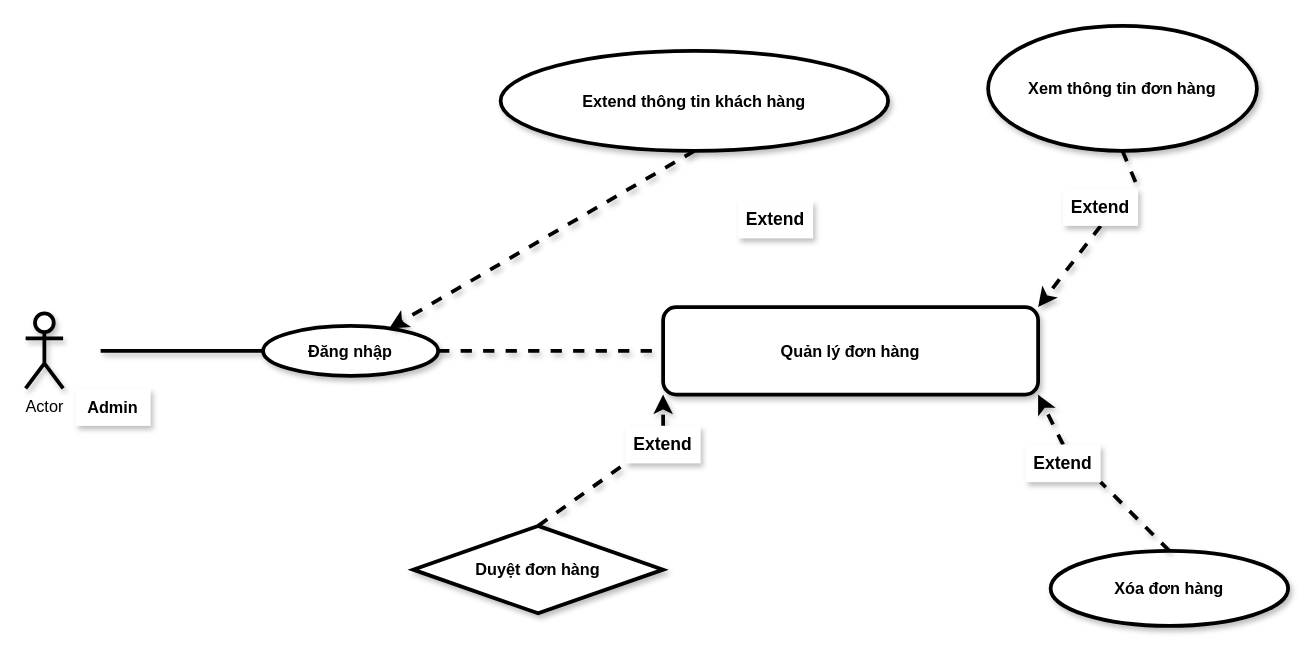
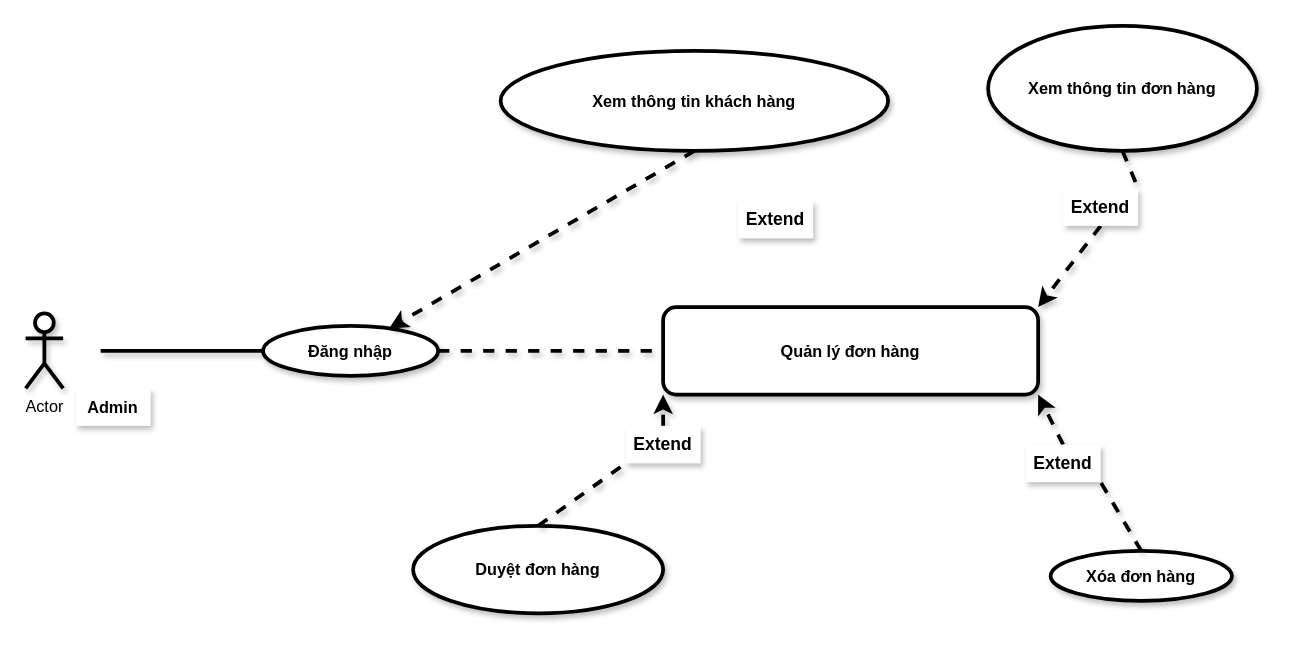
- <mxCell id="9" value="Extend thông tin khách hàng" style="ellipse;whiteSpace=wrap;html=1;align=center;newEdgeStyle={&quot;edgeStyle&quot;:&quot;entityRelationEdgeStyle&quot;,&quot;startArrow&quot;:&quot;none&quot;,&quot;endArrow&quot;:&quot;none&quot;,&quot;segment&quot;:10,&quot;curved&quot;:1};treeFolding=1;treeMoving=1;shadow=1;fontSize=13;strokeWidth=3;fillColor=default;gradientColor=#ffffff;fontStyle=1" vertex="1" parent="1"><mxGeometry x="400" y="40" width="310" height="80" as="geometry" /></mxCell>
+ <mxCell id="9" value="Xem thông tin khách hàng" style="ellipse;whiteSpace=wrap;html=1;align=center;newEdgeStyle={&quot;edgeStyle&quot;:&quot;entityRelationEdgeStyle&quot;,&quot;startArrow&quot;:&quot;none&quot;,&quot;endArrow&quot;:&quot;none&quot;,&quot;segment&quot;:10,&quot;curved&quot;:1};treeFolding=1;treeMoving=1;shadow=1;fontSize=13;strokeWidth=3;fillColor=default;gradientColor=#ffffff;fontStyle=1" vertex="1" parent="1"><mxGeometry x="400" y="40" width="310" height="80" as="geometry" /></mxCell>
- <mxCell id="11" value="Duyệt đơn hàng" style="rhombus;whiteSpace=wrap;html=1;align=center;newEdgeStyle={&quot;edgeStyle&quot;:&quot;entityRelationEdgeStyle&quot;,&quot;startArrow&quot;:&quot;none&quot;,&quot;endArrow&quot;:&quot;none&quot;,&quot;segment&quot;:10,&quot;curved&quot;:1};treeFolding=1;treeMoving=1;shadow=1;fontSize=13;strokeWidth=3;fillColor=default;gradientColor=#ffffff;fontStyle=1;" vertex="1" parent="1"><mxGeometry x="330" y="420" width="200" height="70" as="geometry" /></mxCell>
+ <mxCell id="11" value="Duyệt đơn hàng" style="ellipse;whiteSpace=wrap;html=1;align=center;newEdgeStyle={&quot;edgeStyle&quot;:&quot;entityRelationEdgeStyle&quot;,&quot;startArrow&quot;:&quot;none&quot;,&quot;endArrow&quot;:&quot;none&quot;,&quot;segment&quot;:10,&quot;curved&quot;:1};treeFolding=1;treeMoving=1;shadow=1;fontSize=13;strokeWidth=3;fillColor=default;gradientColor=#ffffff;fontStyle=1" vertex="1" parent="1"><mxGeometry x="330" y="420" width="200" height="70" as="geometry" /></mxCell>
- <mxCell id="13" value="Xóa đơn hàng" style="ellipse;whiteSpace=wrap;html=1;align=center;newEdgeStyle={&quot;edgeStyle&quot;:&quot;entityRelationEdgeStyle&quot;,&quot;startArrow&quot;:&quot;none&quot;,&quot;endArrow&quot;:&quot;none&quot;,&quot;segment&quot;:10,&quot;curved&quot;:1};treeFolding=1;treeMoving=1;shadow=1;fontSize=13;strokeWidth=3;fillColor=default;gradientColor=#ffffff;fontStyle=1" vertex="1" parent="1"><mxGeometry x="840" y="440" width="190" height="60" as="geometry" /></mxCell>
+ <mxCell id="13" value="Xóa đơn hàng" style="ellipse;whiteSpace=wrap;html=1;align=center;newEdgeStyle={&quot;edgeStyle&quot;:&quot;entityRelationEdgeStyle&quot;,&quot;startArrow&quot;:&quot;none&quot;,&quot;endArrow&quot;:&quot;none&quot;,&quot;segment&quot;:10,&quot;curved&quot;:1};treeFolding=1;treeMoving=1;shadow=1;fontSize=13;strokeWidth=3;fillColor=default;gradientColor=#ffffff;fontStyle=1" vertex="1" parent="1"><mxGeometry x="840" y="440" width="145" height="40" as="geometry" /></mxCell>
